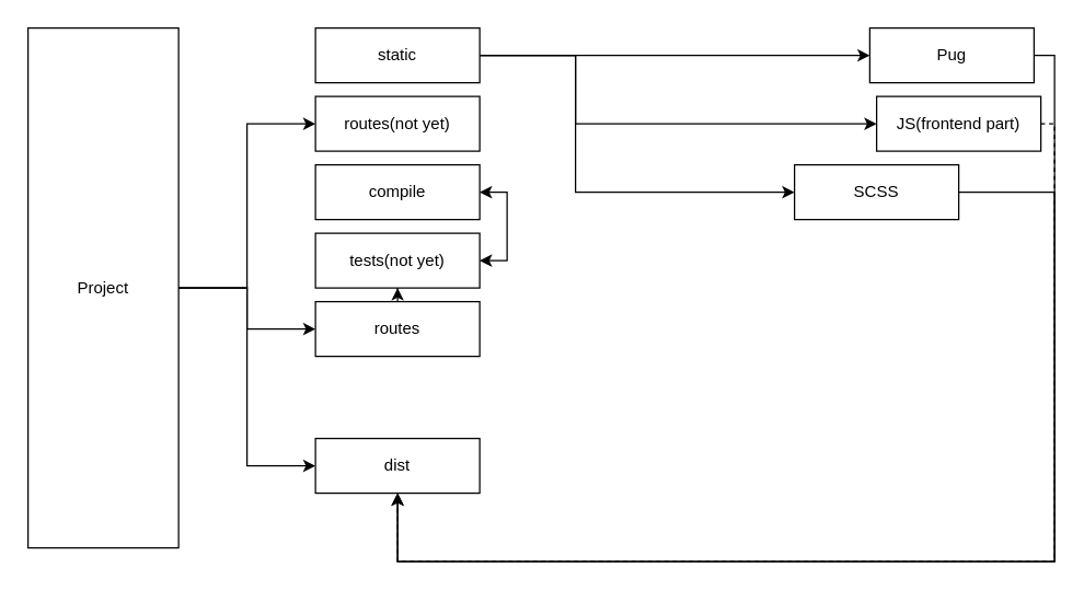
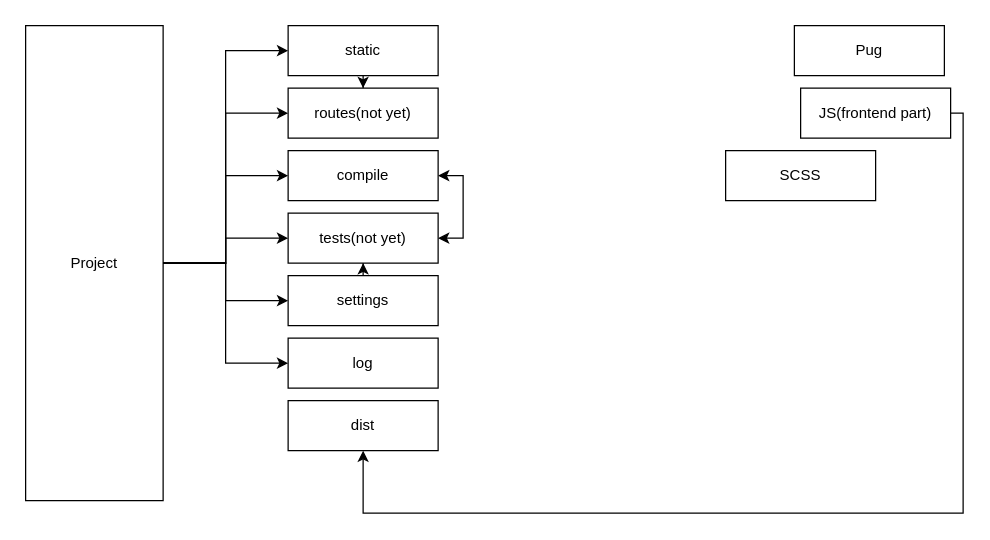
- <mxCell id="5" style="edgeStyle=orthogonalEdgeStyle;rounded=0;orthogonalLoop=1;jettySize=auto;html=1;" edge="1" parent="1" source="8" target="15"><mxGeometry relative="1" as="geometry" /></mxCell>
+ <mxCell id="5" style="edgeStyle=orthogonalEdgeStyle;rounded=0;orthogonalLoop=1;jettySize=auto;html=1;" edge="1" parent="1" source="8" target="17"><mxGeometry relative="1" as="geometry" /></mxCell>
+ <mxCell id="4" style="edgeStyle=orthogonalEdgeStyle;rounded=0;orthogonalLoop=1;jettySize=auto;html=1;startArrow=classic;startFill=1;endArrow=none;endFill=0;strokeColor=#000000;" parent="1" source="8" target="3" edge="1"><mxGeometry relative="1" as="geometry" /></mxCell>
- <mxCell id="14" style="edgeStyle=orthogonalEdgeStyle;rounded=0;orthogonalLoop=1;jettySize=auto;html=1;endArrow=classic;endFill=1;" edge="1" parent="1" source="15" target="9"><mxGeometry relative="1" as="geometry"><Array as="points"><mxPoint x="770" y="40" /><mxPoint x="770" y="410" /><mxPoint x="290" y="410" /></Array></mxGeometry></mxCell>
- <mxCell id="6" style="edgeStyle=orthogonalEdgeStyle;rounded=0;orthogonalLoop=1;jettySize=auto;html=1;" edge="1" parent="1" source="8" target="11"><mxGeometry relative="1" as="geometry"><Array as="points"><mxPoint x="420" y="40" /><mxPoint x="420" y="90" /></Array></mxGeometry></mxCell>
- <mxCell id="10" style="edgeStyle=orthogonalEdgeStyle;rounded=0;orthogonalLoop=1;jettySize=auto;html=1;endArrow=classic;endFill=1;dashed=1;" edge="1" parent="1" source="11" target="9"><mxGeometry relative="1" as="geometry"><Array as="points"><mxPoint x="770" y="90" /><mxPoint x="770" y="410" /><mxPoint x="290" y="410" /></Array></mxGeometry></mxCell>
+ <mxCell id="10" style="edgeStyle=orthogonalEdgeStyle;rounded=0;orthogonalLoop=1;jettySize=auto;html=1;endArrow=classic;endFill=1;" edge="1" parent="1" source="11" target="9"><mxGeometry relative="1" as="geometry"><Array as="points"><mxPoint x="770" y="90" /><mxPoint x="770" y="410" /><mxPoint x="290" y="410" /></Array></mxGeometry></mxCell>
+ <mxCell id="20" style="edgeStyle=orthogonalEdgeStyle;rounded=0;orthogonalLoop=1;jettySize=auto;html=1;startArrow=classic;startFill=1;endArrow=none;endFill=0;strokeColor=#000000;" parent="1" source="21" target="3" edge="1"><mxGeometry relative="1" as="geometry" /></mxCell>
- <mxCell id="7" style="edgeStyle=orthogonalEdgeStyle;rounded=0;orthogonalLoop=1;jettySize=auto;html=1;" edge="1" parent="1" source="8" target="13"><mxGeometry relative="1" as="geometry"><Array as="points"><mxPoint x="420" y="40" /><mxPoint x="420" y="140" /></Array></mxGeometry></mxCell>
- <mxCell id="12" style="edgeStyle=orthogonalEdgeStyle;rounded=0;orthogonalLoop=1;jettySize=auto;html=1;endArrow=classic;endFill=1;" edge="1" parent="1" source="13" target="9"><mxGeometry relative="1" as="geometry"><Array as="points"><mxPoint x="770" y="140" /><mxPoint x="770" y="410" /><mxPoint x="290" y="410" /></Array></mxGeometry></mxCell>
- <mxCell id="23" value="routes" style="rounded=0;whiteSpace=wrap;html=1;" parent="1" vertex="1"><mxGeometry x="230" y="220" width="120" height="40" as="geometry" /></mxCell>
+ <mxCell id="23" value="settings" style="rounded=0;whiteSpace=wrap;html=1;" parent="1" vertex="1"><mxGeometry x="230" y="220" width="120" height="40" as="geometry" /></mxCell>
+ <mxCell id="24" style="edgeStyle=orthogonalEdgeStyle;rounded=0;orthogonalLoop=1;jettySize=auto;html=1;startArrow=classic;startFill=1;endArrow=none;endFill=0;strokeColor=#000000;" parent="1" source="25" target="3" edge="1"><mxGeometry relative="1" as="geometry" /></mxCell>
+ <mxCell id="25" value="log" style="rounded=0;whiteSpace=wrap;html=1;" parent="1" vertex="1"><mxGeometry x="230" y="270" width="120" height="40" as="geometry" /></mxCell>
- <mxCell id="2" style="edgeStyle=orthogonalEdgeStyle;rounded=0;orthogonalLoop=1;jettySize=auto;html=1;" edge="1" parent="1" source="3" target="9"><mxGeometry relative="1" as="geometry" /></mxCell>
+ <mxCell id="2" style="edgeStyle=orthogonalEdgeStyle;rounded=0;orthogonalLoop=1;jettySize=auto;html=1;" edge="1" parent="1" source="3" target="19"><mxGeometry relative="1" as="geometry" /></mxCell>
